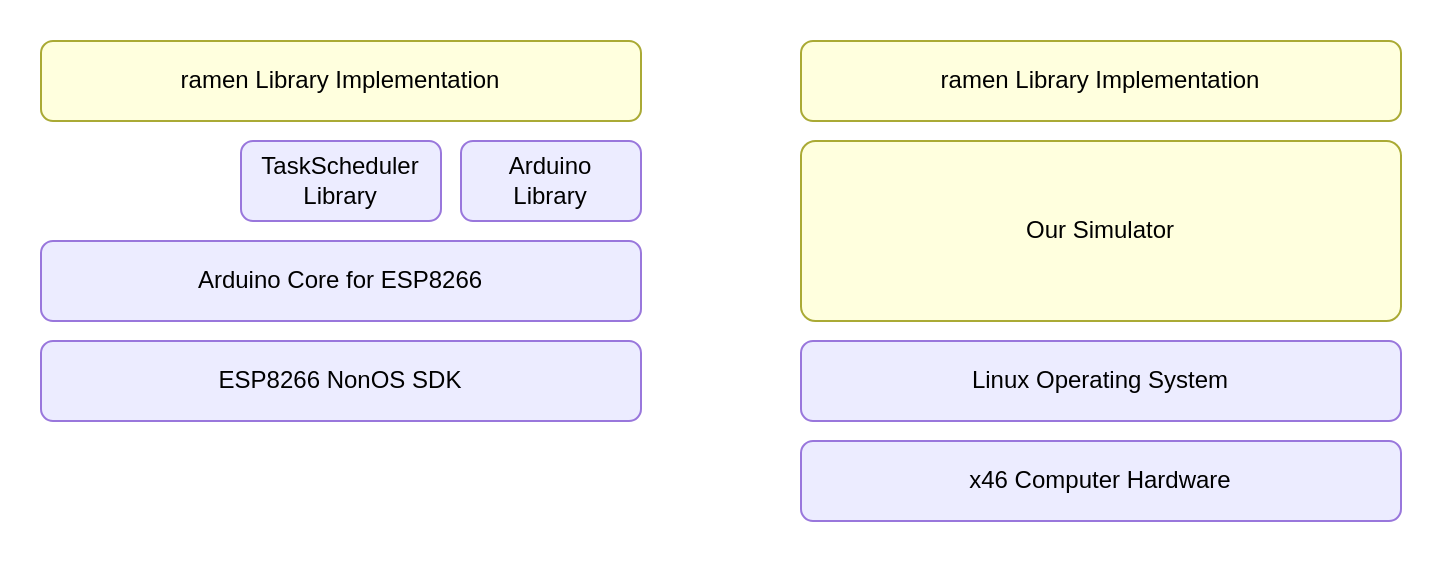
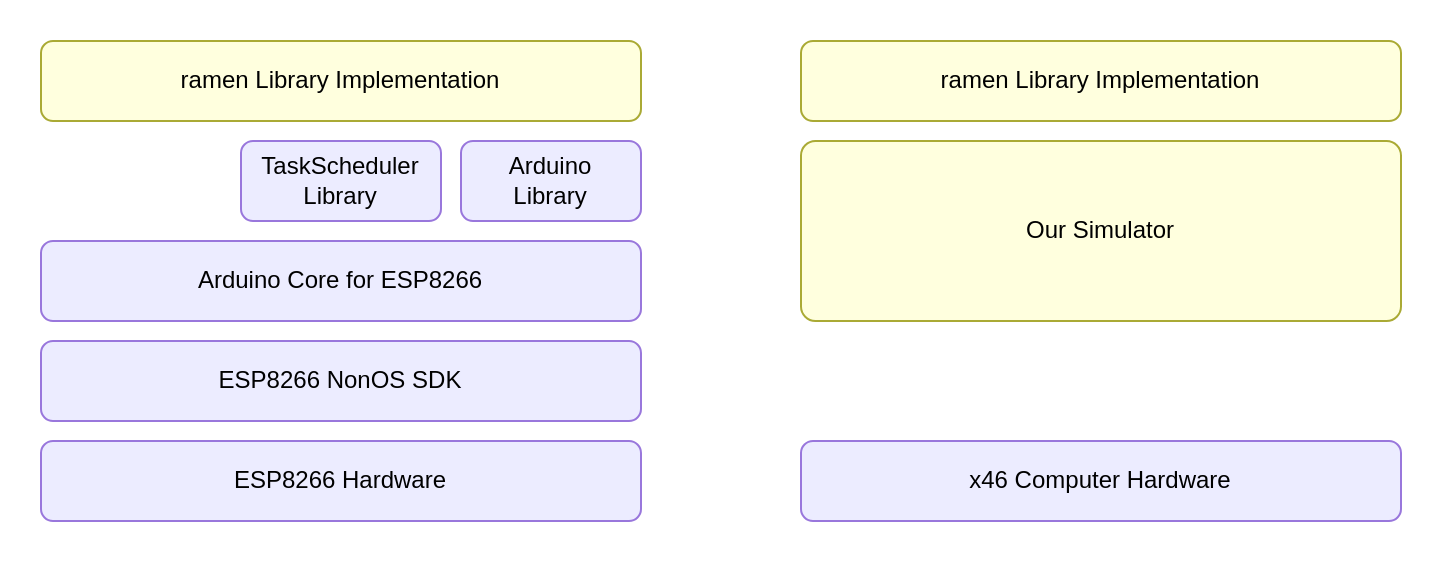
- <mxCell id="4" value="Linux Operating System" style="rounded=1;whiteSpace=wrap;html=1;fillColor=#ECECFF;strokeColor=#9977DC;" vertex="1" parent="2"><mxGeometry y="150" width="300" height="40" as="geometry" /></mxCell>
+ <mxCell id="10" value="ESP8266 Hardware" style="rounded=1;whiteSpace=wrap;html=1;fillColor=#ECECFF;strokeColor=#9977DC;" vertex="1" parent="7"><mxGeometry y="200" width="300" height="40" as="geometry" /></mxCell>
